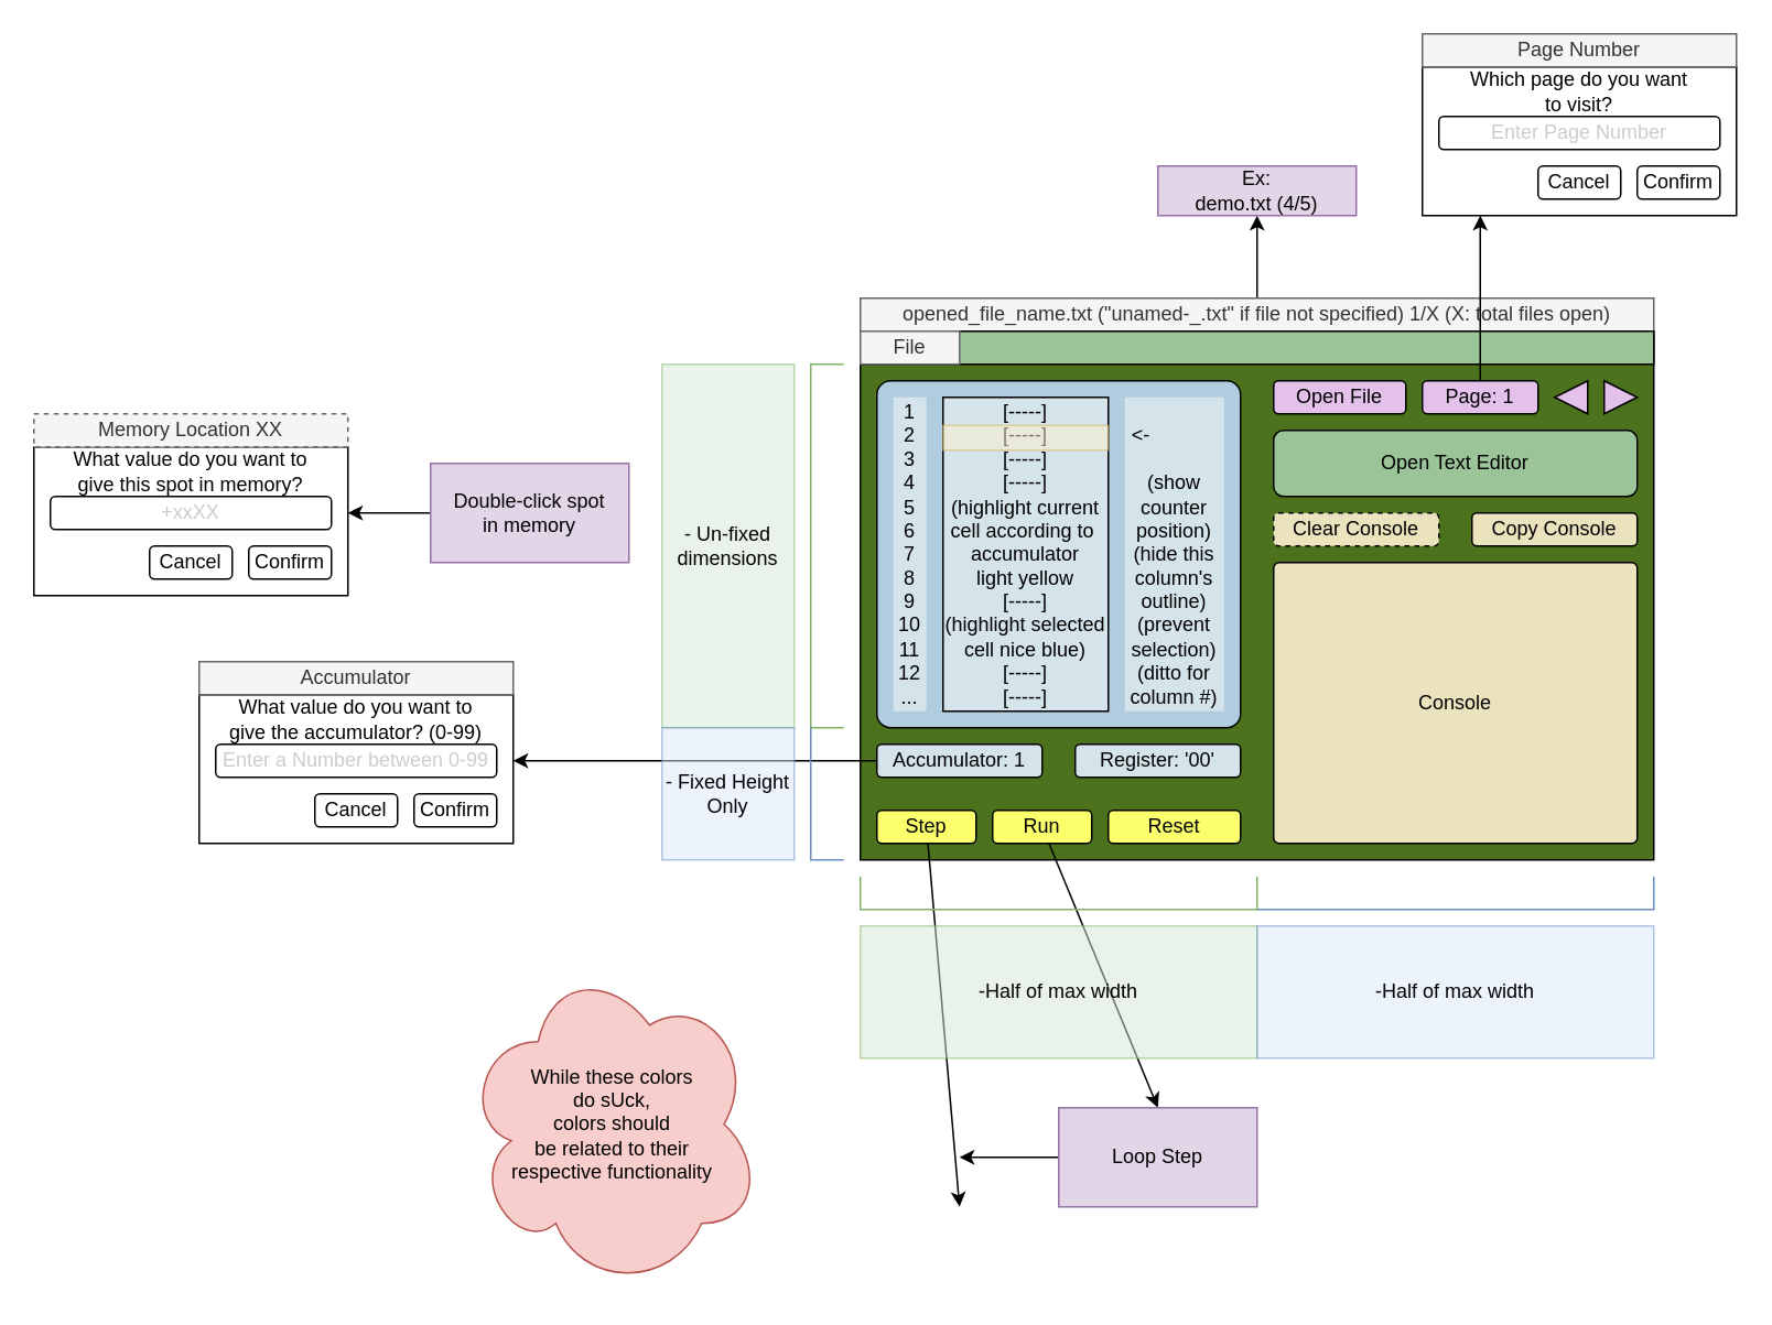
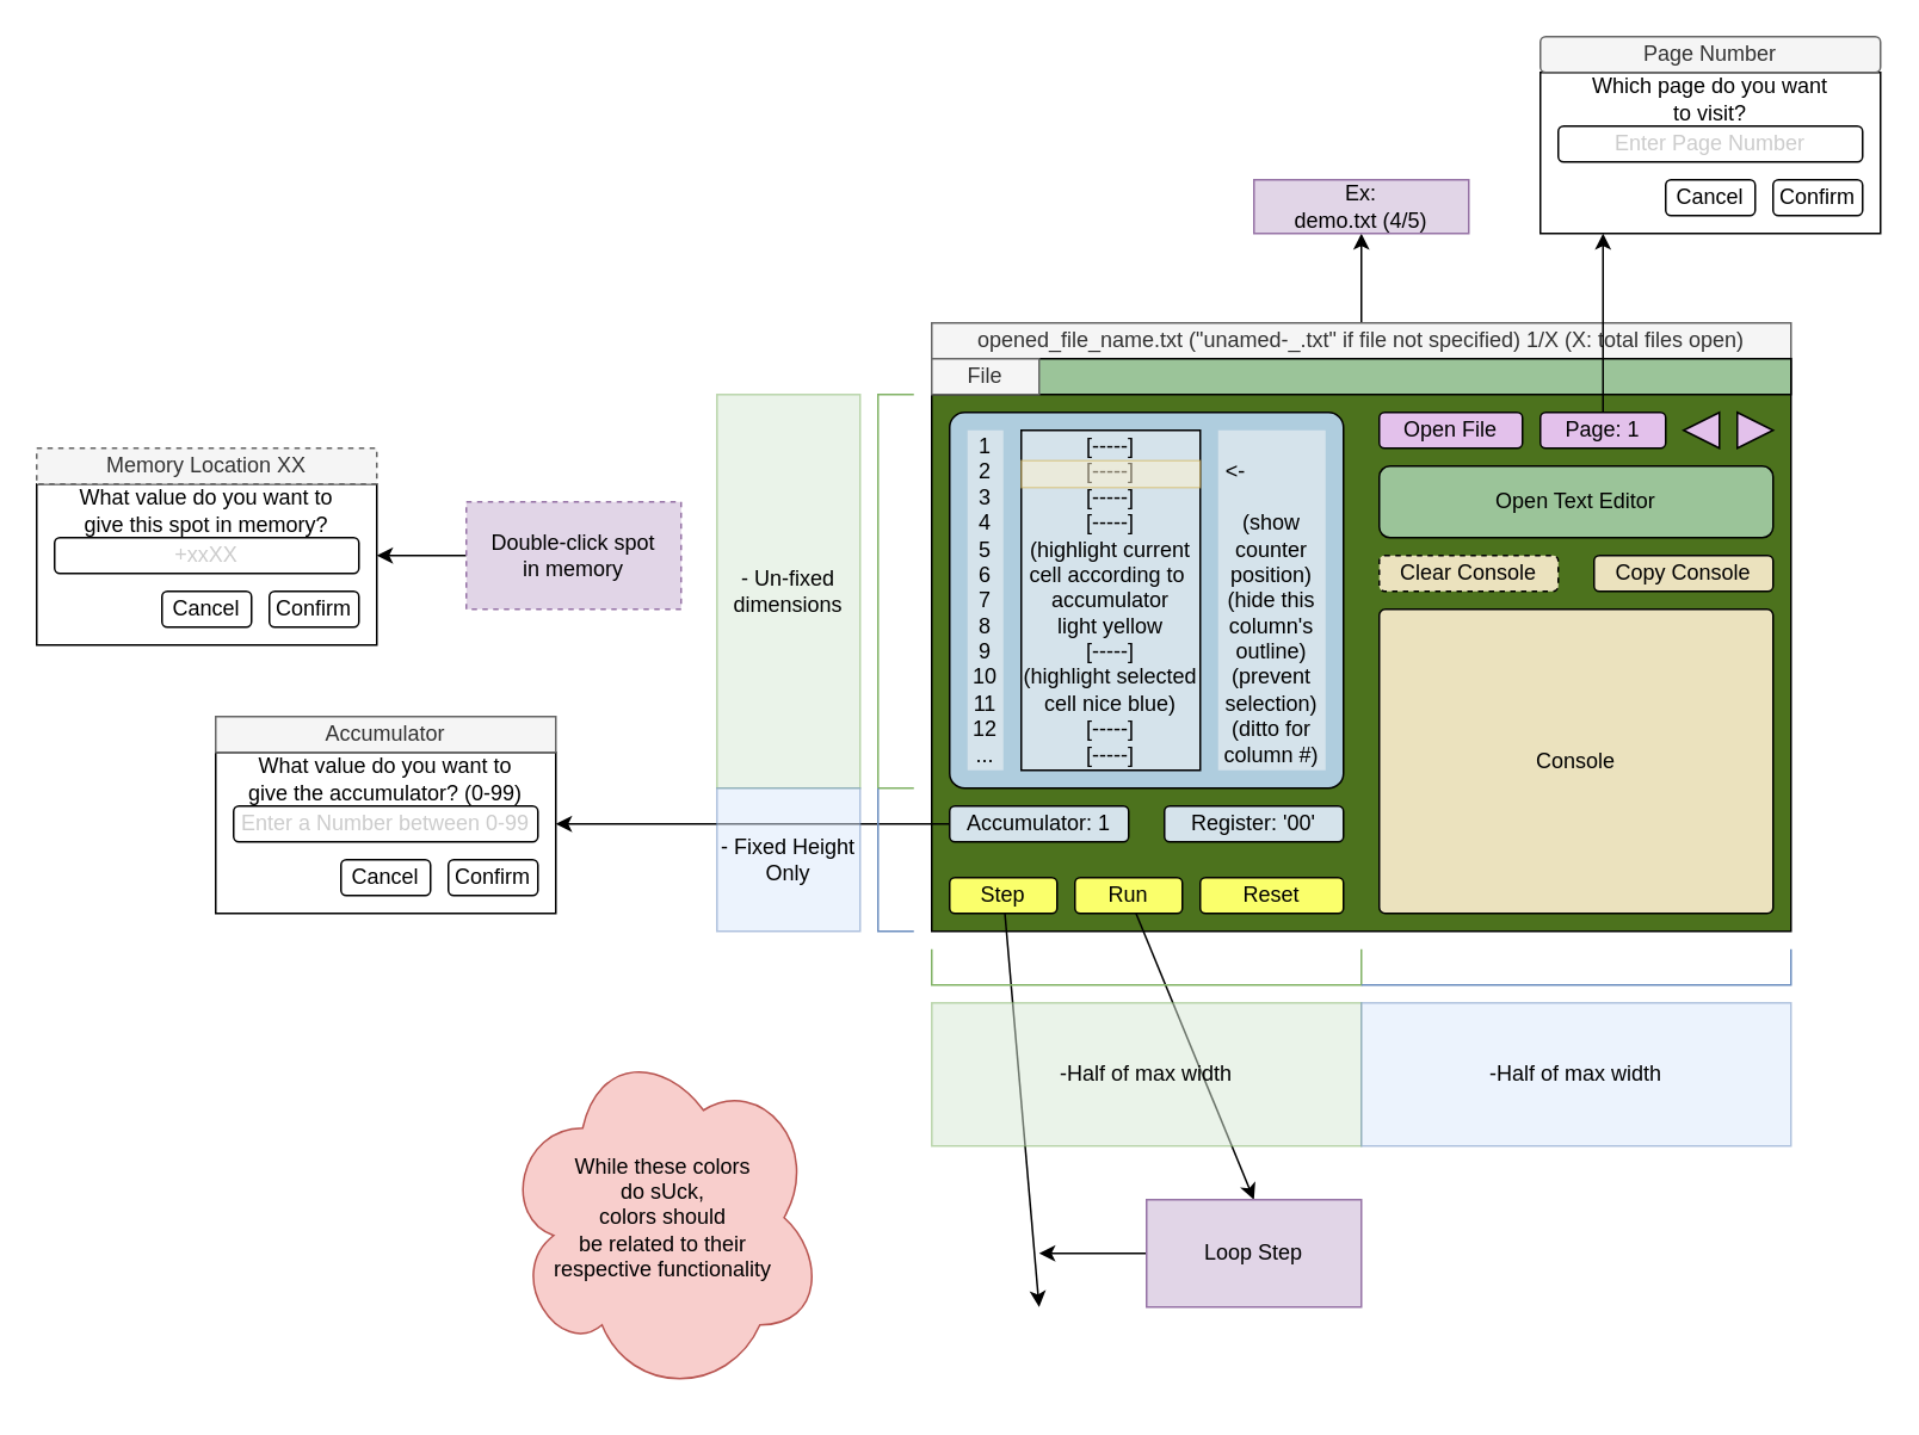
- <mxCell id="54" value="Page Number" style="rounded=0;whiteSpace=wrap;html=1;strokeWidth=1;fillColor=#f5f5f5;fontColor=#333333;strokeColor=#666666;" parent="1" vertex="1"><mxGeometry x="860" y="20" width="190" height="20" as="geometry" /></mxCell>
+ <mxCell id="54" value="Page Number" style="whiteSpace=wrap;html=1;strokeWidth=1;fillColor=#f5f5f5;fontColor=#333333;strokeColor=#666666;rounded=1;" parent="1" vertex="1"><mxGeometry x="860" y="20" width="190" height="20" as="geometry" /></mxCell>
- <mxCell id="47" value="Double-click spot&lt;br&gt;in memory" style="rounded=0;whiteSpace=wrap;html=1;strokeWidth=1;fillColor=#e1d5e7;strokeColor=#9673a6;" parent="1" vertex="1"><mxGeometry x="260" y="280" width="120" height="60" as="geometry" /></mxCell>
+ <mxCell id="47" value="Double-click spot&lt;br&gt;in memory" style="rounded=0;whiteSpace=wrap;html=1;strokeWidth=1;fillColor=#e1d5e7;strokeColor=#9673a6;dashed=1;" parent="1" vertex="1"><mxGeometry x="260" y="280" width="120" height="60" as="geometry" /></mxCell>
